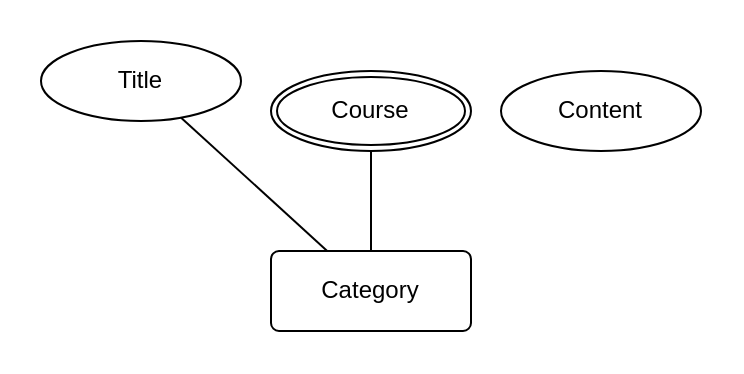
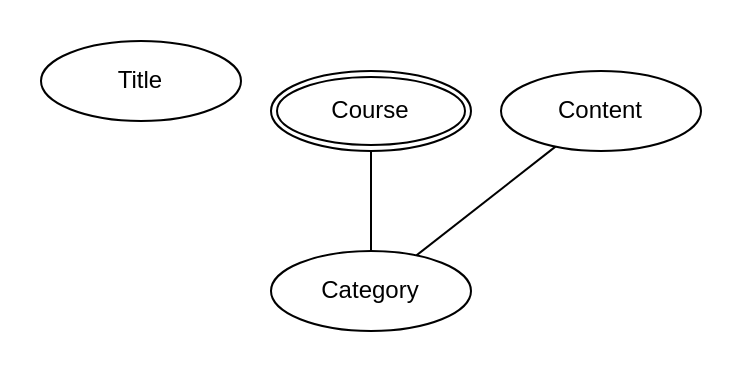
- <mxCell id="6" value="" style="endArrow=none;html=1;rounded=0;" edge="1" parent="1" source="3" target="2"><mxGeometry relative="1" as="geometry"><mxPoint x="120" y="135" as="sourcePoint" /><mxPoint x="280" y="135" as="targetPoint" /></mxGeometry></mxCell>
+ <mxCell id="8" value="" style="endArrow=none;html=1;rounded=0;" edge="1" parent="1" source="4" target="2"><mxGeometry relative="1" as="geometry"><mxPoint x="195" y="85" as="sourcePoint" /><mxPoint x="195" y="135" as="targetPoint" /></mxGeometry></mxCell>
- <mxCell id="2" value="Category" style="rounded=1;arcSize=10;whiteSpace=wrap;html=1;align=center;" vertex="1" parent="1"><mxGeometry x="135" y="125" width="100" height="40" as="geometry" /></mxCell>
+ <mxCell id="2" value="Category" style="ellipse;arcSize=10;whiteSpace=wrap;html=1;align=center;" vertex="1" parent="1"><mxGeometry x="135" y="125" width="100" height="40" as="geometry" /></mxCell>
